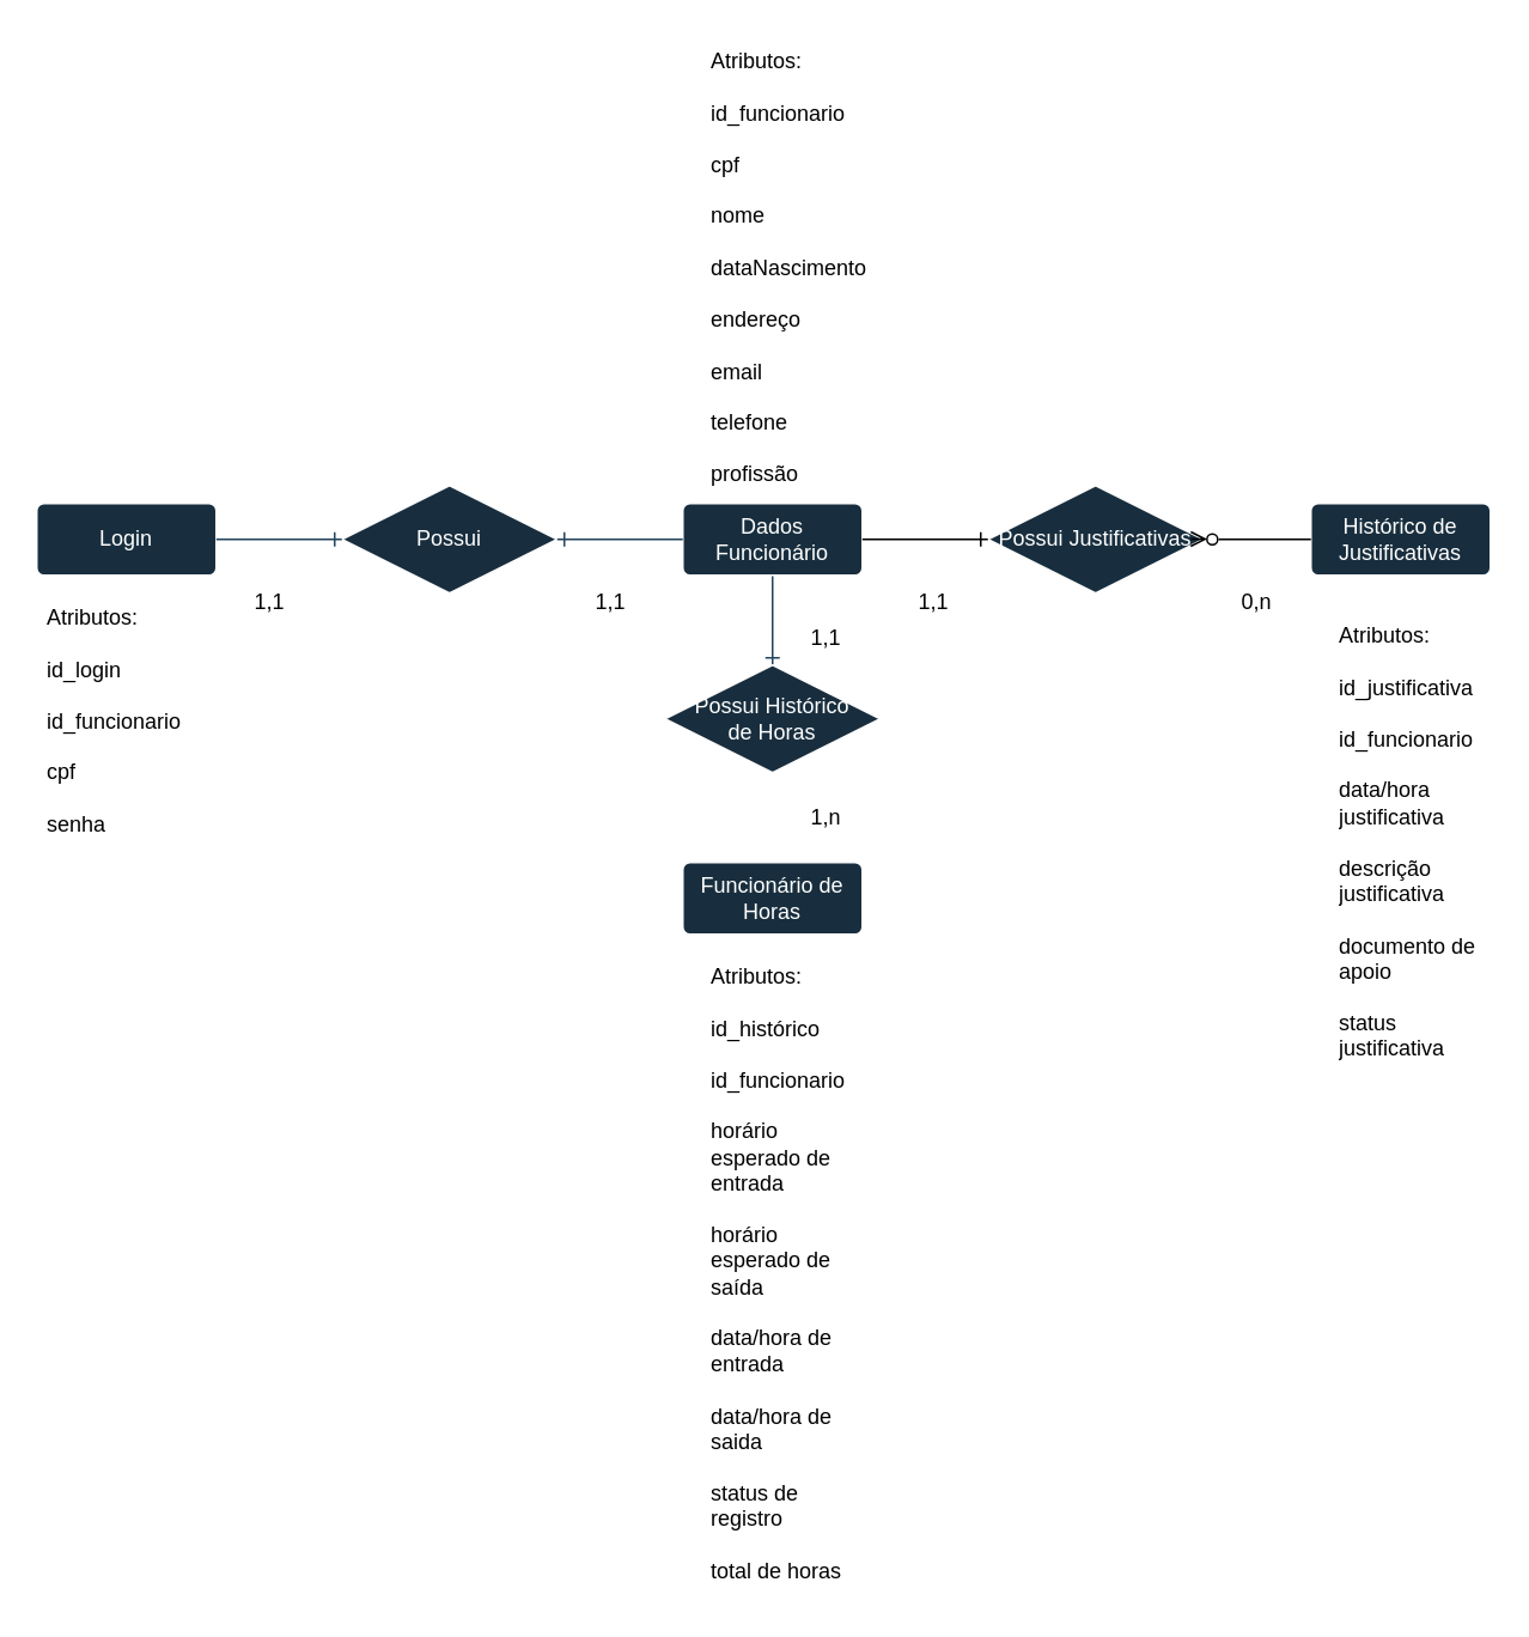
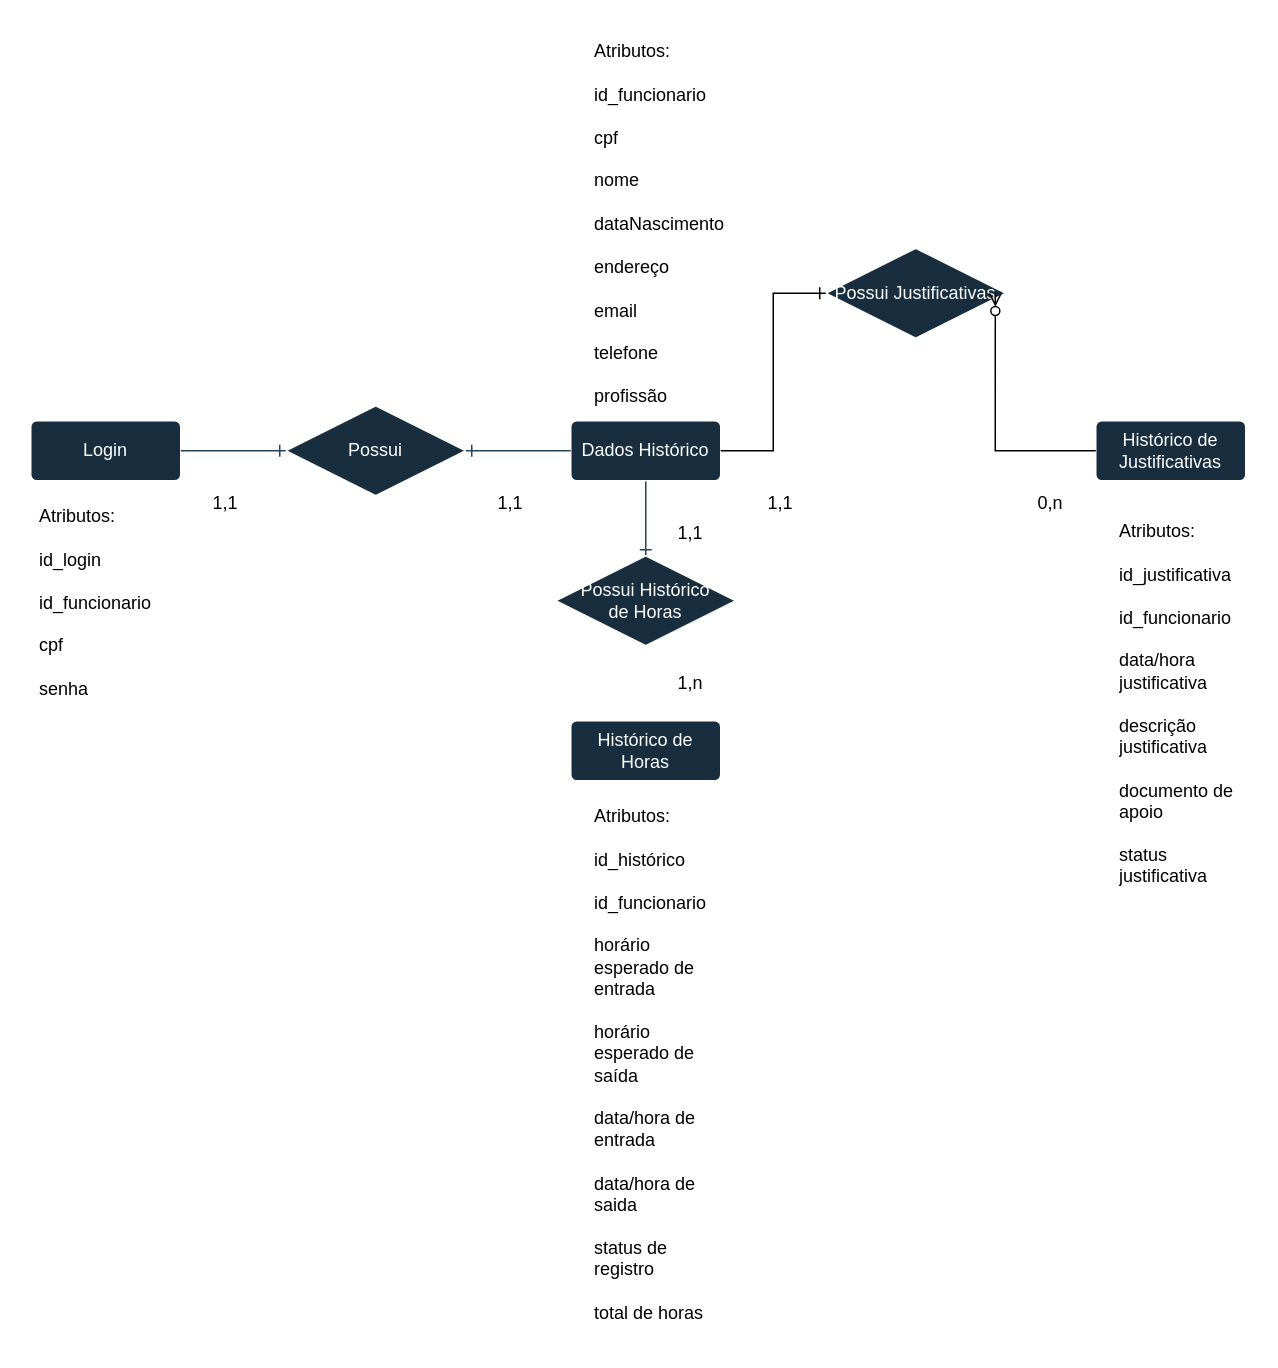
- <mxCell id="4" value="Dados Funcionário" style="rounded=1;arcSize=10;whiteSpace=wrap;html=1;align=center;labelBackgroundColor=none;fillColor=#182E3E;strokeColor=#FFFFFF;fontColor=#FFFFFF;" parent="1" vertex="1"><mxGeometry x="380" y="280" width="100" height="40" as="geometry" /></mxCell>
+ <mxCell id="4" value="Dados Histórico" style="rounded=1;arcSize=10;whiteSpace=wrap;html=1;align=center;labelBackgroundColor=none;fillColor=#182E3E;strokeColor=#FFFFFF;fontColor=#FFFFFF;" parent="1" vertex="1"><mxGeometry x="380" y="280" width="100" height="40" as="geometry" /></mxCell>
- <mxCell id="10" value="Possui Justificativas" style="shape=rhombus;perimeter=rhombusPerimeter;whiteSpace=wrap;html=1;align=center;labelBackgroundColor=none;fillColor=#182E3E;strokeColor=#FFFFFF;fontColor=#FFFFFF;" parent="1" vertex="1"><mxGeometry x="550" y="270" width="120" height="60" as="geometry" /></mxCell>
+ <mxCell id="10" value="Possui Justificativas" style="shape=rhombus;perimeter=rhombusPerimeter;whiteSpace=wrap;html=1;align=center;labelBackgroundColor=none;fillColor=#182E3E;strokeColor=#FFFFFF;fontColor=#FFFFFF;" parent="1" vertex="1"><mxGeometry x="550" y="165" width="120" height="60" as="geometry" /></mxCell>
- <mxCell id="8" value="Funcionário de Horas" style="rounded=1;arcSize=10;whiteSpace=wrap;html=1;align=center;labelBackgroundColor=none;fillColor=#182E3E;strokeColor=#FFFFFF;fontColor=#FFFFFF;" parent="1" vertex="1"><mxGeometry x="380" y="480" width="100" height="40" as="geometry" /></mxCell>
+ <mxCell id="8" value="Histórico de Horas" style="rounded=1;arcSize=10;whiteSpace=wrap;html=1;align=center;labelBackgroundColor=none;fillColor=#182E3E;strokeColor=#FFFFFF;fontColor=#FFFFFF;" parent="1" vertex="1"><mxGeometry x="380" y="480" width="100" height="40" as="geometry" /></mxCell>
